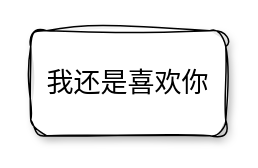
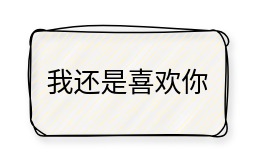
- <mxCell id="2" value="&lt;font face=&quot;楷体&quot;&gt;我还是喜欢你&lt;/font&gt;" style="rounded=1;whiteSpace=wrap;html=1;shadow=1;sketch=1;curveFitting=1;jiggle=2;fontSize=18;" vertex="1" parent="1"><mxGeometry x="20" y="20" width="130" height="70" as="geometry" /></mxCell>
+ <mxCell id="2" value="&lt;font face=&quot;楷体&quot;&gt;我还是喜欢你&lt;/font&gt;" style="rounded=1;whiteSpace=wrap;html=1;shadow=1;sketch=1;curveFitting=1;jiggle=2;fontSize=18;fillColor=#fff2cc;" vertex="1" parent="1"><mxGeometry x="20" y="20" width="130" height="70" as="geometry" /></mxCell>
